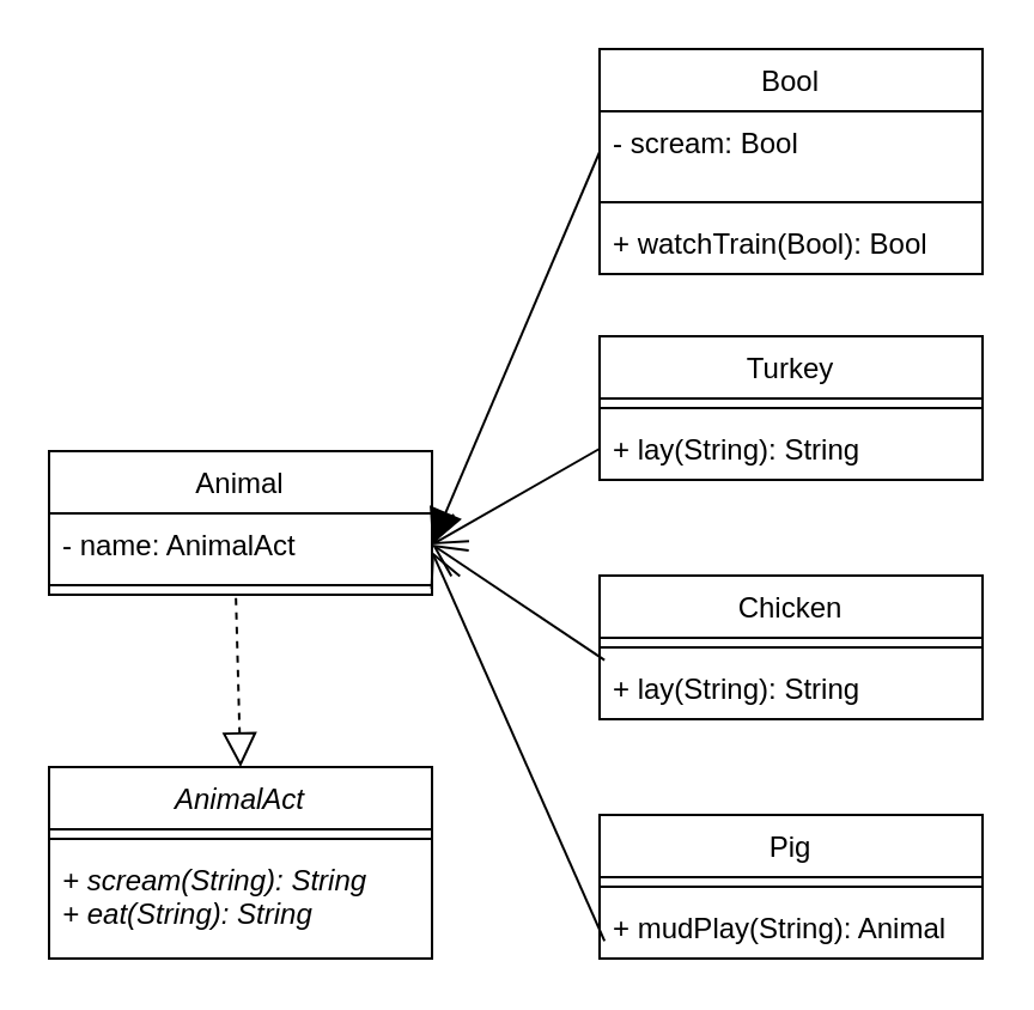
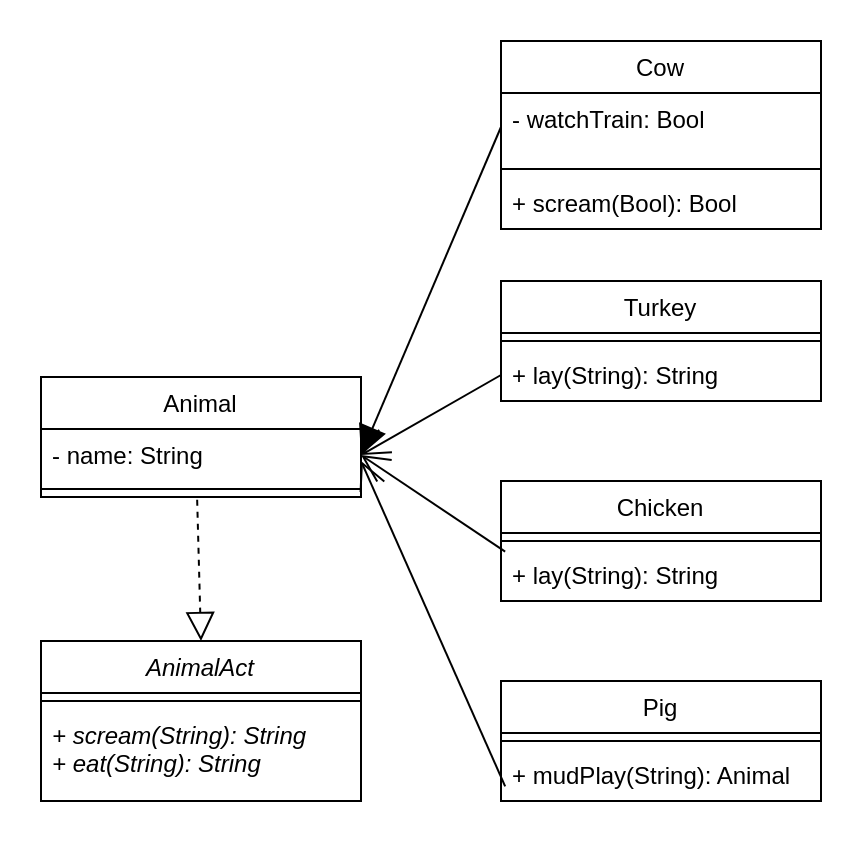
- <mxCell id="14" value="Bool" style="swimlane;fontStyle=0;align=center;verticalAlign=top;childLayout=stackLayout;horizontal=1;startSize=26;horizontalStack=0;resizeParent=1;resizeParentMax=0;resizeLast=0;collapsible=1;marginBottom=0;" vertex="1" parent="1"><mxGeometry x="250" y="20" width="160" height="94" as="geometry" /></mxCell>
+ <mxCell id="14" value="Cow" style="swimlane;fontStyle=0;align=center;verticalAlign=top;childLayout=stackLayout;horizontal=1;startSize=26;horizontalStack=0;resizeParent=1;resizeParentMax=0;resizeLast=0;collapsible=1;marginBottom=0;" vertex="1" parent="1"><mxGeometry x="250" y="20" width="160" height="94" as="geometry" /></mxCell>
- <mxCell id="15" value="- scream: Bool" style="text;strokeColor=none;fillColor=none;align=left;verticalAlign=top;spacingLeft=4;spacingRight=4;overflow=hidden;rotatable=0;points=[[0,0.5],[1,0.5]];portConstraint=eastwest;" vertex="1" parent="14"><mxGeometry y="26" width="160" height="34" as="geometry" /></mxCell>
+ <mxCell id="15" value="- watchTrain: Bool" style="text;strokeColor=none;fillColor=none;align=left;verticalAlign=top;spacingLeft=4;spacingRight=4;overflow=hidden;rotatable=0;points=[[0,0.5],[1,0.5]];portConstraint=eastwest;" vertex="1" parent="14"><mxGeometry y="26" width="160" height="34" as="geometry" /></mxCell>
- <mxCell id="17" value="+ watchTrain(Bool): Bool" style="text;strokeColor=none;fillColor=none;align=left;verticalAlign=top;spacingLeft=4;spacingRight=4;overflow=hidden;rotatable=0;points=[[0,0.5],[1,0.5]];portConstraint=eastwest;" vertex="1" parent="14"><mxGeometry y="68" width="160" height="26" as="geometry" /></mxCell>
+ <mxCell id="17" value="+ scream(Bool): Bool" style="text;strokeColor=none;fillColor=none;align=left;verticalAlign=top;spacingLeft=4;spacingRight=4;overflow=hidden;rotatable=0;points=[[0,0.5],[1,0.5]];portConstraint=eastwest;" vertex="1" parent="14"><mxGeometry y="68" width="160" height="26" as="geometry" /></mxCell>
- <mxCell id="20" value="- name: AnimalAct" style="text;strokeColor=none;fillColor=none;align=left;verticalAlign=top;spacingLeft=4;spacingRight=4;overflow=hidden;rotatable=0;points=[[0,0.5],[1,0.5]];portConstraint=eastwest;" vertex="1" parent="19"><mxGeometry y="26" width="160" height="26" as="geometry" /></mxCell>
+ <mxCell id="20" value="- name: String" style="text;strokeColor=none;fillColor=none;align=left;verticalAlign=top;spacingLeft=4;spacingRight=4;overflow=hidden;rotatable=0;points=[[0,0.5],[1,0.5]];portConstraint=eastwest;" vertex="1" parent="19"><mxGeometry y="26" width="160" height="26" as="geometry" /></mxCell>
